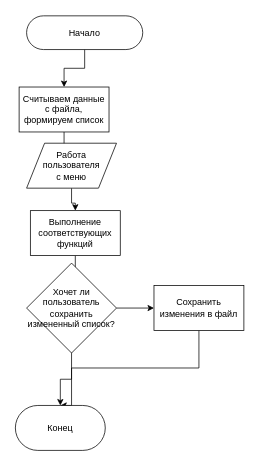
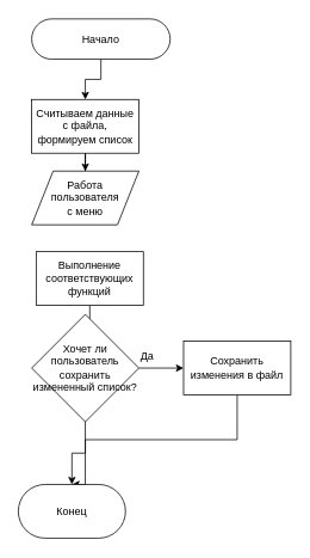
- <mxCell id="5" value="Считываем данные с файла, формируем список" style="rounded=0;whiteSpace=wrap;html=1;" vertex="1" parent="1"><mxGeometry x="25" y="115" width="120" height="60" as="geometry" /></mxCell>
+ <mxCell id="5" value="Считываем данные с файла, формируем список" style="rounded=0;whiteSpace=wrap;html=1;" vertex="1" parent="1"><mxGeometry x="35" y="110" width="120" height="60" as="geometry" /></mxCell>
- <mxCell id="6" value="" style="edgeStyle=orthogonalEdgeStyle;rounded=0;orthogonalLoop=1;jettySize=auto;html=1;" edge="1" parent="1" source="7" target="9"><mxGeometry relative="1" as="geometry" /></mxCell>
+ <mxCell id="16" value="Да" style="text;html=1;resizable=0;points=[];autosize=1;align=left;verticalAlign=top;spacingTop=-4;" vertex="1" parent="1"><mxGeometry x="155" y="387" width="30" height="20" as="geometry" /></mxCell>
